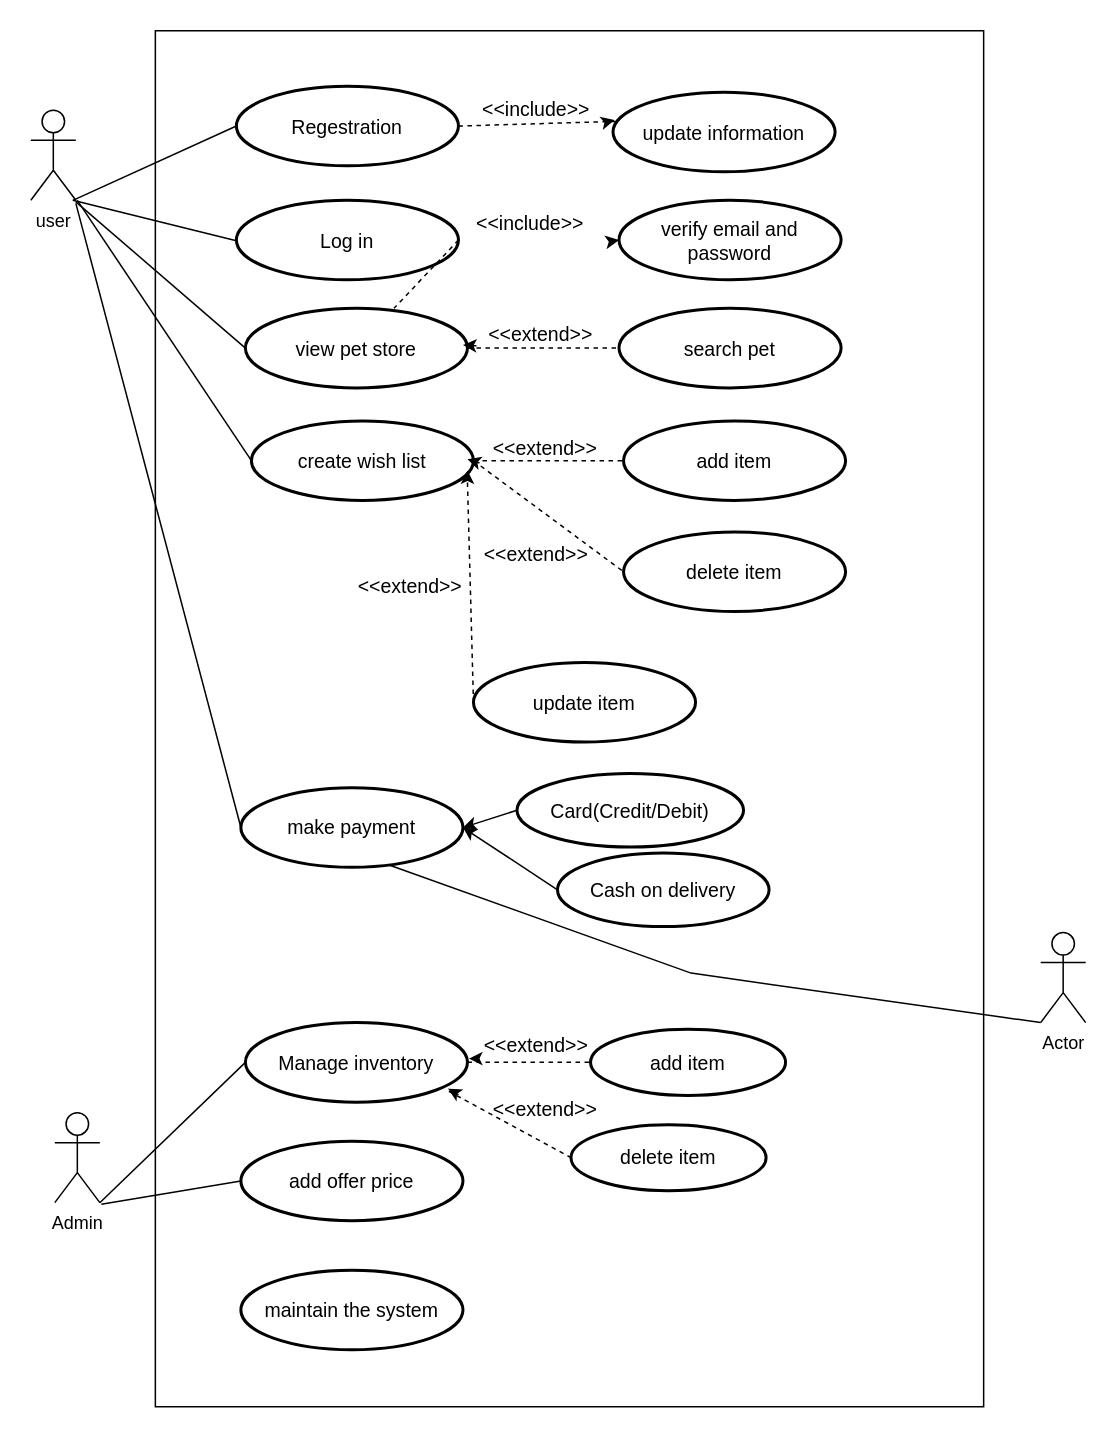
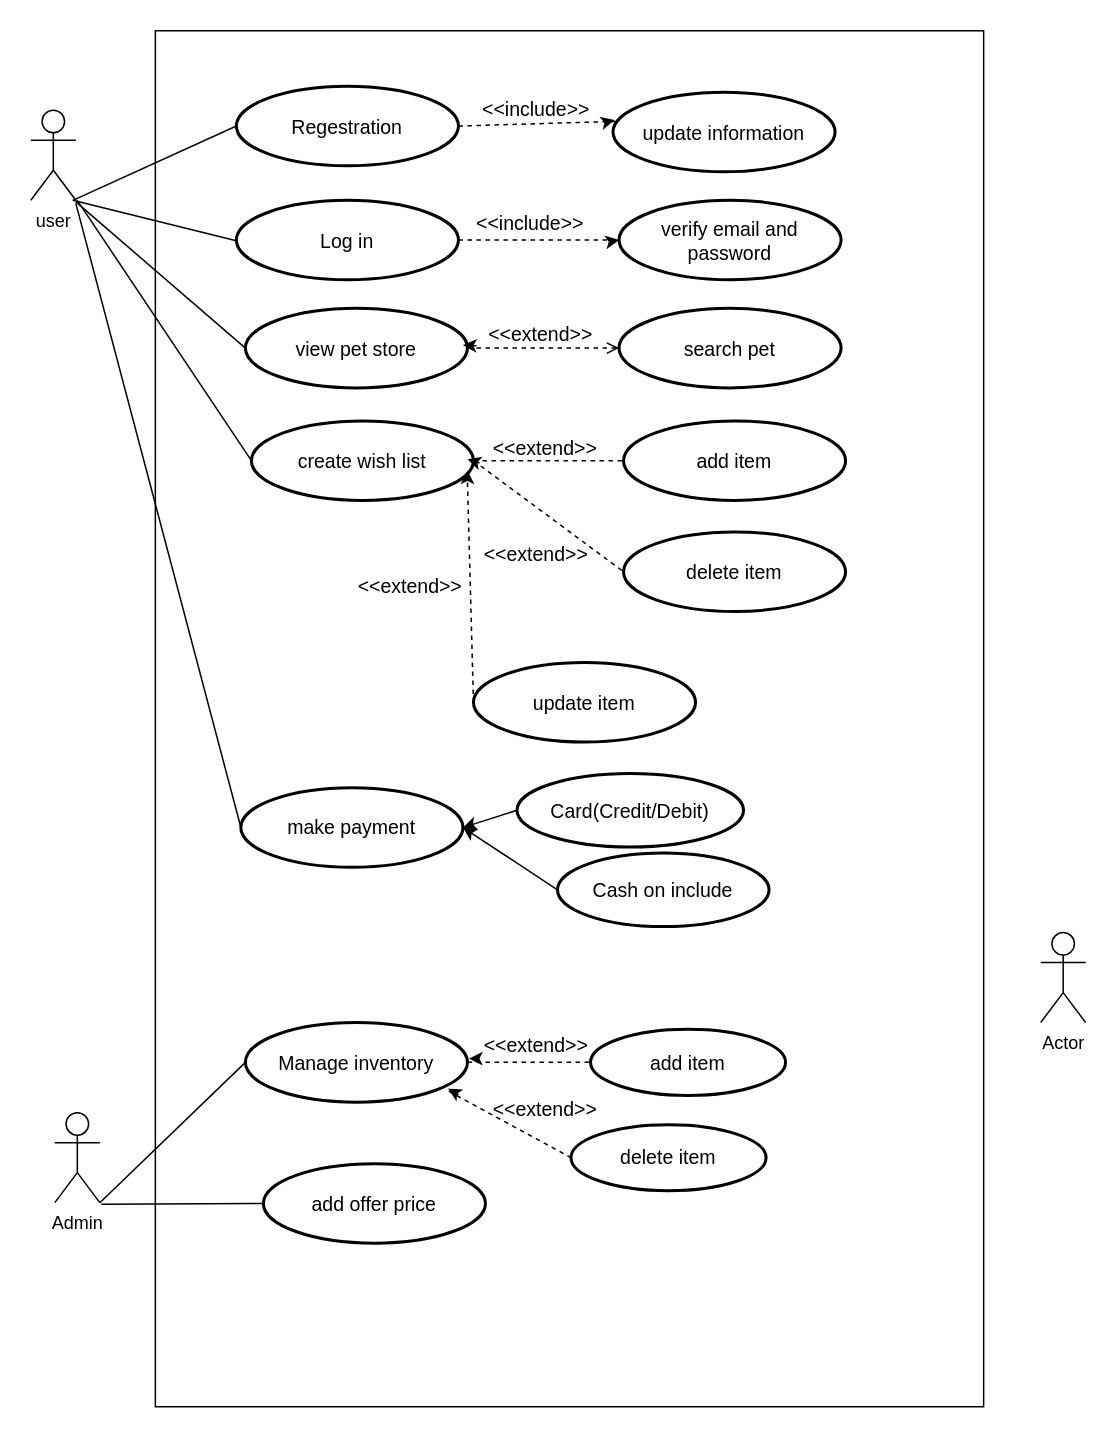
- <mxCell id="34" value="" style="endArrow=none;dashed=1;html=1;rounded=0;fontSize=13;exitX=1;exitY=0.5;exitDx=0;exitDy=0;exitPerimeter=0;" parent="1" source="9" target="8" edge="1"><mxGeometry width="50" height="50" relative="1" as="geometry"><mxPoint x="315" y="133" as="sourcePoint" /><mxPoint x="369" y="160" as="targetPoint" /></mxGeometry></mxCell>
+ <mxCell id="34" value="" style="endArrow=none;dashed=1;html=1;rounded=0;fontSize=13;exitX=1;exitY=0.5;exitDx=0;exitDy=0;exitPerimeter=0;entryX=0;entryY=0.5;entryDx=0;entryDy=0;entryPerimeter=0;" parent="1" source="9" target="19" edge="1"><mxGeometry width="50" height="50" relative="1" as="geometry"><mxPoint x="315" y="133" as="sourcePoint" /><mxPoint x="369" y="160" as="targetPoint" /></mxGeometry></mxCell>
- <mxCell id="35" value="" style="endArrow=none;dashed=1;html=1;rounded=0;fontSize=13;exitX=1;exitY=0.5;exitDx=0;exitDy=0;exitPerimeter=0;entryX=0;entryY=0.5;entryDx=0;entryDy=0;entryPerimeter=0;" parent="1" source="8" target="18" edge="1"><mxGeometry width="50" height="50" relative="1" as="geometry"><mxPoint x="325" y="143" as="sourcePoint" /><mxPoint x="375" y="93" as="targetPoint" /></mxGeometry></mxCell>
+ <mxCell id="35" value="" style="endArrow=open;dashed=1;html=1;rounded=0;fontSize=13;exitX=1;exitY=0.5;exitDx=0;exitDy=0;exitPerimeter=0;entryX=0;entryY=0.5;entryDx=0;entryDy=0;entryPerimeter=0;" parent="1" source="8" target="18" edge="1"><mxGeometry width="50" height="50" relative="1" as="geometry"><mxPoint x="325" y="143" as="sourcePoint" /><mxPoint x="375" y="93" as="targetPoint" /></mxGeometry></mxCell>
- <mxCell id="21" value="Cash on delivery" style="strokeWidth=2;html=1;shape=mxgraph.flowchart.start_1;whiteSpace=wrap;fontSize=13;" parent="1" vertex="1"><mxGeometry x="371" y="568" width="141" height="49" as="geometry" /></mxCell>
+ <mxCell id="21" value="Cash on include" style="strokeWidth=2;html=1;shape=mxgraph.flowchart.start_1;whiteSpace=wrap;fontSize=13;" parent="1" vertex="1"><mxGeometry x="371" y="568" width="141" height="49" as="geometry" /></mxCell>
- <mxCell id="32" value="" style="endArrow=none;html=1;rounded=0;fontSize=13;entryX=0;entryY=1;entryDx=0;entryDy=0;entryPerimeter=0;exitX=0.661;exitY=0.964;exitDx=0;exitDy=0;exitPerimeter=0;" parent="1" source="17" target="5" edge="1"><mxGeometry width="50" height="50" relative="1" as="geometry"><mxPoint x="336" y="775" as="sourcePoint" /><mxPoint x="386" y="725" as="targetPoint" /><Array as="points"><mxPoint x="460" y="648" /></Array></mxGeometry></mxCell>
- <mxCell id="13" value="add offer price" style="strokeWidth=2;html=1;shape=mxgraph.flowchart.start_1;whiteSpace=wrap;fontSize=13;" parent="1" vertex="1"><mxGeometry x="160" y="760" width="148" height="53" as="geometry" /></mxCell>
+ <mxCell id="13" value="add offer price" style="strokeWidth=2;html=1;shape=mxgraph.flowchart.start_1;whiteSpace=wrap;fontSize=13;" parent="1" vertex="1"><mxGeometry x="175" y="775" width="148" height="53" as="geometry" /></mxCell>
- <mxCell id="12" value="maintain the system" style="strokeWidth=2;html=1;shape=mxgraph.flowchart.start_1;whiteSpace=wrap;fontSize=13;" parent="1" vertex="1"><mxGeometry x="160" y="846" width="148" height="53" as="geometry" /></mxCell>
